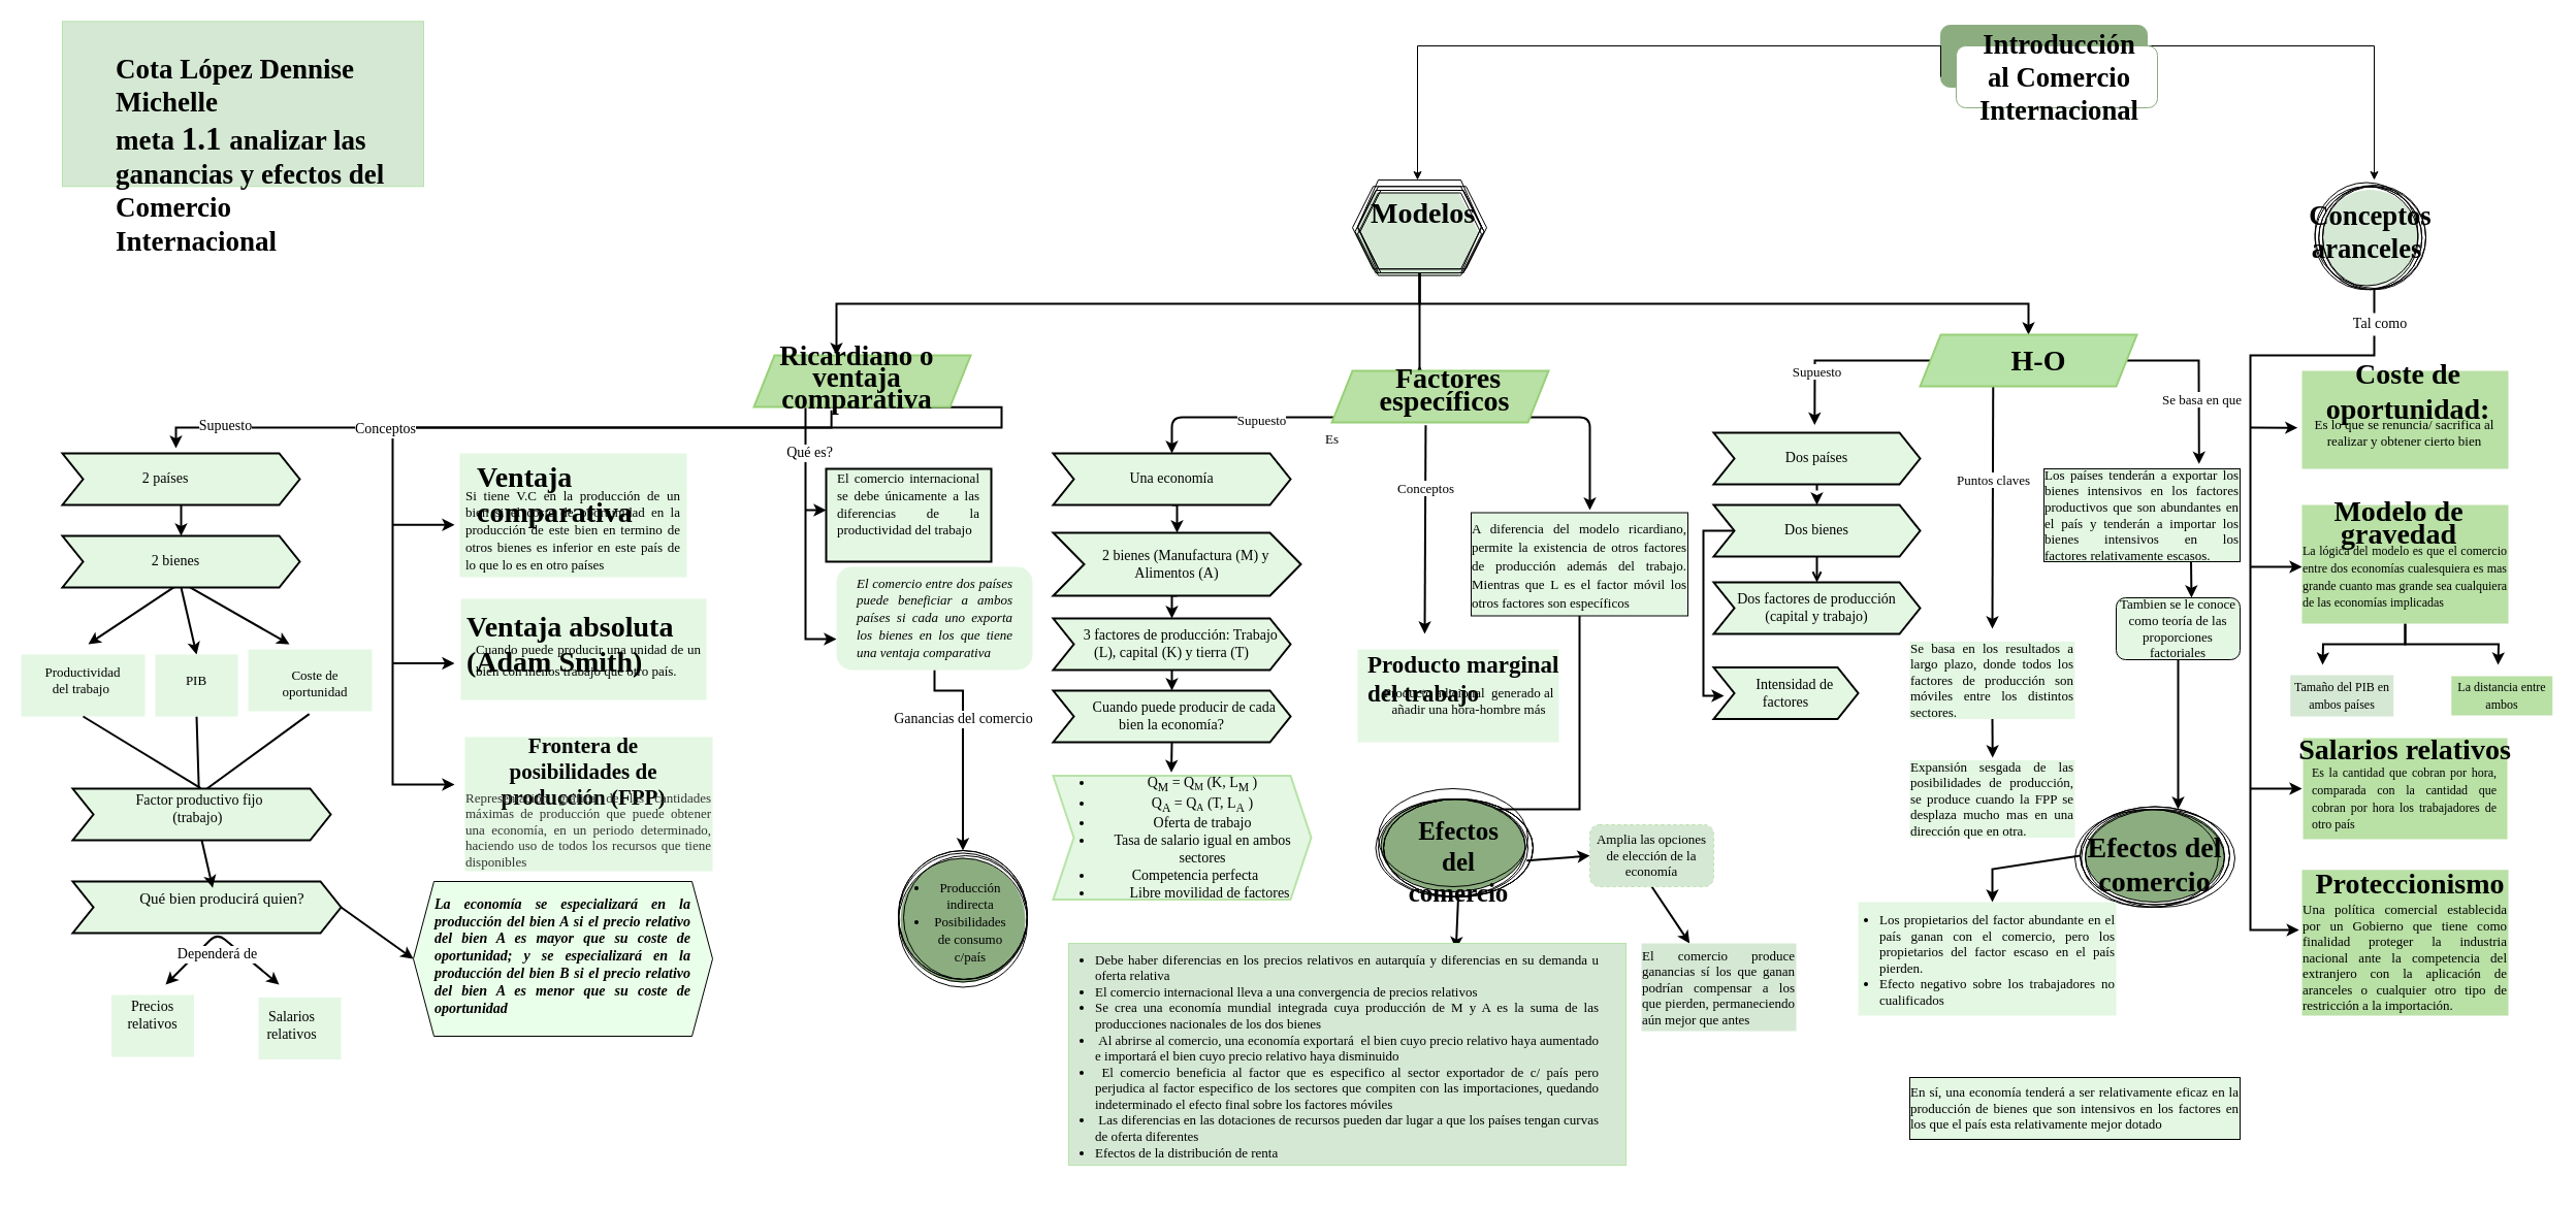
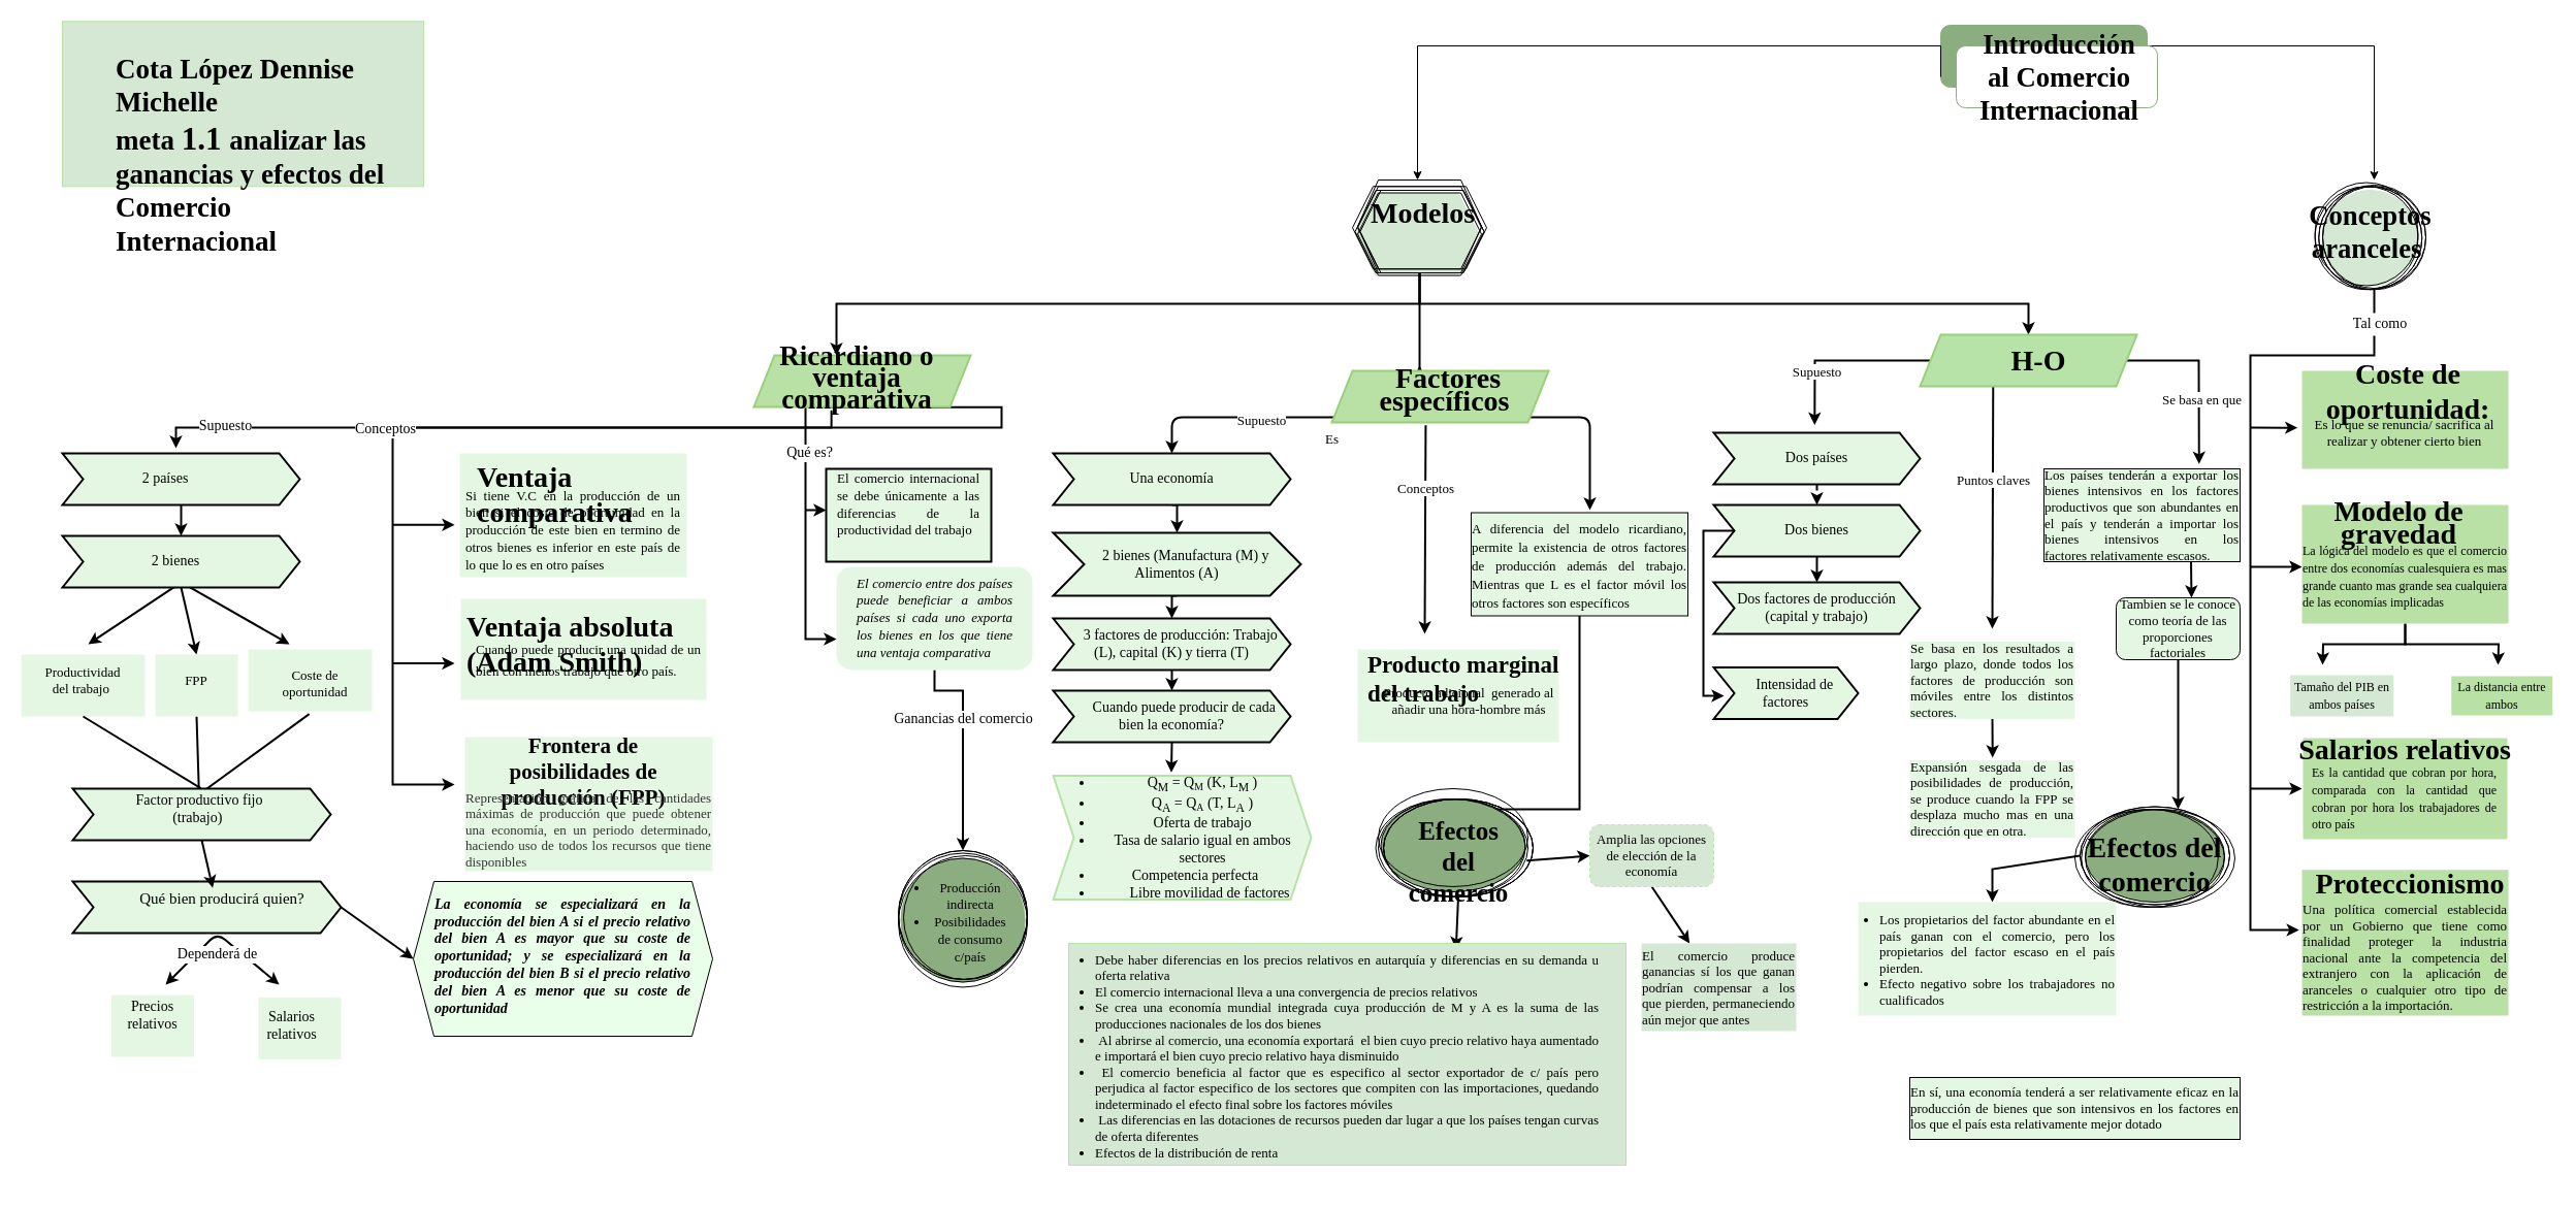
- <mxCell id="162" style="edgeStyle=none;rounded=0;orthogonalLoop=1;jettySize=auto;html=1;exitX=0.5;exitY=1;exitDx=0;exitDy=0;entryX=0.5;entryY=0;entryDx=0;entryDy=0;strokeWidth=2;fontFamily=Times New Roman;fontSize=13;endArrow=open;" edge="1" parent="1" source="164" target="159"><mxGeometry relative="1" as="geometry" /></mxCell>
+ <mxCell id="162" style="edgeStyle=none;rounded=0;orthogonalLoop=1;jettySize=auto;html=1;exitX=0.5;exitY=1;exitDx=0;exitDy=0;entryX=0.5;entryY=0;entryDx=0;entryDy=0;strokeWidth=2;fontFamily=Times New Roman;fontSize=13;" edge="1" parent="1" source="164" target="159"><mxGeometry relative="1" as="geometry" /></mxCell>
- <mxCell id="93" value="PIB" style="text;html=1;strokeColor=none;fillColor=none;align=center;verticalAlign=middle;whiteSpace=wrap;rounded=0;labelBackgroundColor=none;fontFamily=Times New Roman;fontSize=13;" vertex="1" parent="1"><mxGeometry x="170" y="649" width="40" height="20" as="geometry" /></mxCell>
+ <mxCell id="93" value="FPP" style="text;html=1;strokeColor=none;fillColor=none;align=center;verticalAlign=middle;whiteSpace=wrap;rounded=0;labelBackgroundColor=none;fontFamily=Times New Roman;fontSize=13;" vertex="1" parent="1"><mxGeometry x="170" y="649" width="40" height="20" as="geometry" /></mxCell>
